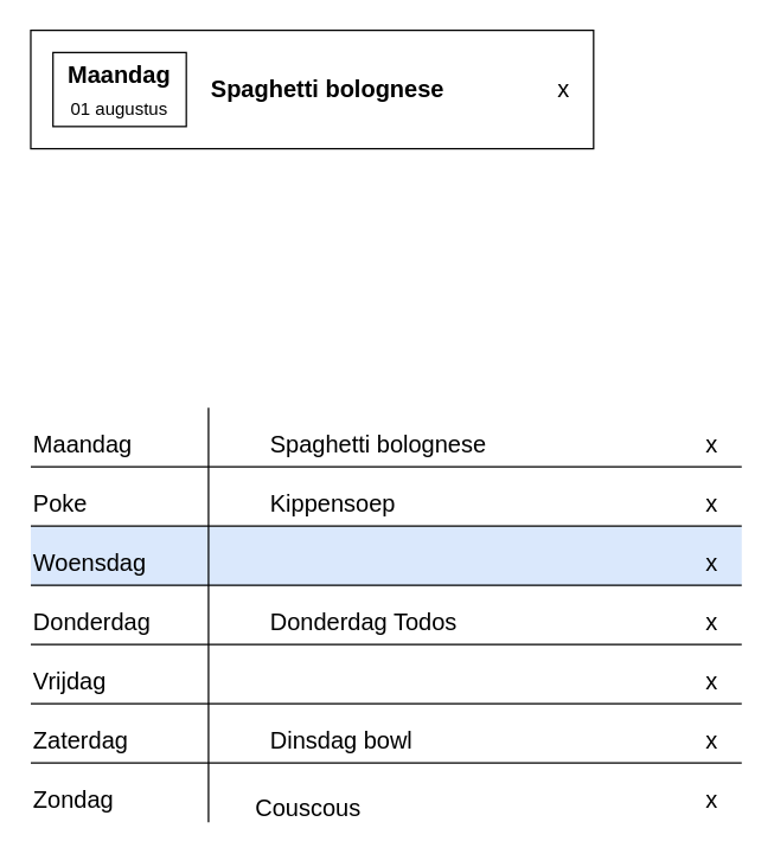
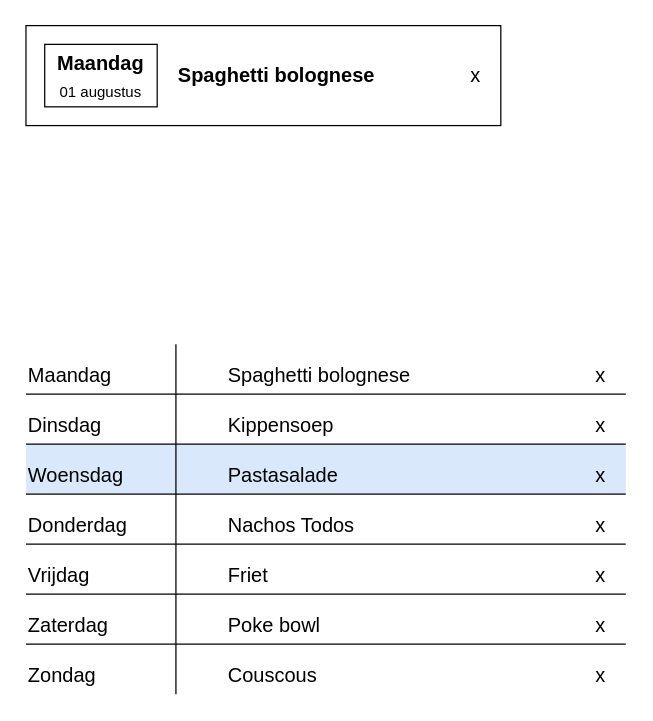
- <mxCell id="10" value="Poke" style="text;html=1;strokeColor=none;fillColor=none;align=left;verticalAlign=middle;whiteSpace=wrap;rounded=0;fontSize=16;" parent="1" vertex="1"><mxGeometry x="20" y="325" width="80" height="30" as="geometry" /></mxCell>
+ <mxCell id="10" value="Dinsdag" style="text;html=1;strokeColor=none;fillColor=none;align=left;verticalAlign=middle;whiteSpace=wrap;rounded=0;fontSize=16;" parent="1" vertex="1"><mxGeometry x="20" y="325" width="80" height="30" as="geometry" /></mxCell>
+ <mxCell id="22" value="Pastasalade" style="text;html=1;strokeColor=none;fillColor=none;align=left;verticalAlign=middle;whiteSpace=wrap;rounded=0;fontSize=16;" parent="1" vertex="1"><mxGeometry x="180" y="365" width="250" height="30" as="geometry" /></mxCell>
- <mxCell id="23" value="Donderdag Todos" style="text;html=1;strokeColor=none;fillColor=none;align=left;verticalAlign=middle;whiteSpace=wrap;rounded=0;fontSize=16;" parent="1" vertex="1"><mxGeometry x="180" y="405" width="250" height="30" as="geometry" /></mxCell>
+ <mxCell id="23" value="Nachos Todos" style="text;html=1;strokeColor=none;fillColor=none;align=left;verticalAlign=middle;whiteSpace=wrap;rounded=0;fontSize=16;" parent="1" vertex="1"><mxGeometry x="180" y="405" width="250" height="30" as="geometry" /></mxCell>
+ <mxCell id="24" value="Friet" style="text;html=1;strokeColor=none;fillColor=none;align=left;verticalAlign=middle;whiteSpace=wrap;rounded=0;fontSize=16;" parent="1" vertex="1"><mxGeometry x="180" y="445" width="250" height="30" as="geometry" /></mxCell>
- <mxCell id="25" value="Dinsdag bowl" style="text;html=1;strokeColor=none;fillColor=none;align=left;verticalAlign=middle;whiteSpace=wrap;rounded=0;fontSize=16;" parent="1" vertex="1"><mxGeometry x="180" y="485" width="250" height="30" as="geometry" /></mxCell>
+ <mxCell id="25" value="Poke bowl" style="text;html=1;strokeColor=none;fillColor=none;align=left;verticalAlign=middle;whiteSpace=wrap;rounded=0;fontSize=16;" parent="1" vertex="1"><mxGeometry x="180" y="485" width="250" height="30" as="geometry" /></mxCell>
- <mxCell id="26" value="Couscous" style="text;html=1;strokeColor=none;fillColor=none;align=left;verticalAlign=middle;whiteSpace=wrap;rounded=0;fontSize=16;" parent="1" vertex="1"><mxGeometry x="170" y="530" width="250" height="30" as="geometry" /></mxCell>
+ <mxCell id="26" value="Couscous" style="text;html=1;strokeColor=none;fillColor=none;align=left;verticalAlign=middle;whiteSpace=wrap;rounded=0;fontSize=16;" parent="1" vertex="1"><mxGeometry x="180" y="525" width="250" height="30" as="geometry" /></mxCell>
